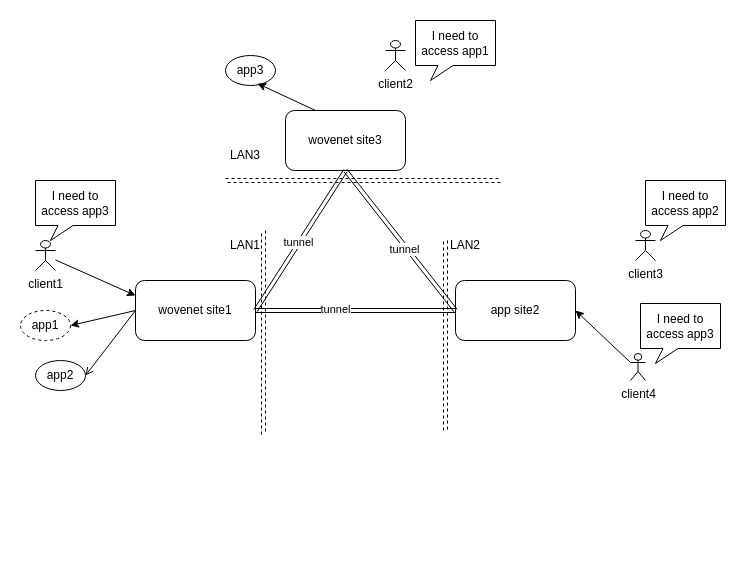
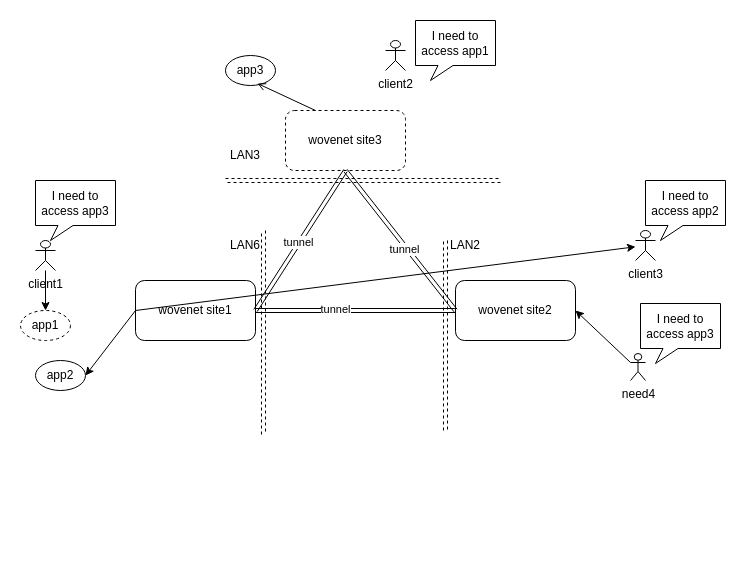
- <mxCell id="19" value="" style="endArrow=classic;html=1;rounded=0;exitX=0.25;exitY=0;exitDx=0;exitDy=0;entryX=0.64;entryY=0.933;entryDx=0;entryDy=0;entryPerimeter=0;" edge="1" parent="1" source="9" target="14"><mxGeometry width="50" height="50" relative="1" as="geometry"><mxPoint x="195" y="510" as="sourcePoint" /><mxPoint x="245" y="460" as="targetPoint" /></mxGeometry></mxCell>
+ <mxCell id="19" value="" style="endArrow=open;html=1;rounded=0;exitX=0.25;exitY=0;exitDx=0;exitDy=0;entryX=0.64;entryY=0.933;entryDx=0;entryDy=0;entryPerimeter=0;" edge="1" parent="1" source="9" target="14"><mxGeometry width="50" height="50" relative="1" as="geometry"><mxPoint x="195" y="510" as="sourcePoint" /><mxPoint x="245" y="460" as="targetPoint" /></mxGeometry></mxCell>
- <mxCell id="9" value="wovenet site3" style="rounded=1;whiteSpace=wrap;html=1;" vertex="1" parent="1"><mxGeometry x="285" y="110" width="120" height="60" as="geometry" /></mxCell>
+ <mxCell id="9" value="wovenet site3" style="rounded=1;whiteSpace=wrap;html=1;dashed=1;" vertex="1" parent="1"><mxGeometry x="285" y="110" width="120" height="60" as="geometry" /></mxCell>
- <mxCell id="24" value="LAN1" style="text;html=1;align=center;verticalAlign=middle;whiteSpace=wrap;rounded=0;" vertex="1" parent="1"><mxGeometry x="215" y="230" width="60" height="30" as="geometry" /></mxCell>
+ <mxCell id="24" value="LAN6" style="text;html=1;align=center;verticalAlign=middle;whiteSpace=wrap;rounded=0;" vertex="1" parent="1"><mxGeometry x="215" y="230" width="60" height="30" as="geometry" /></mxCell>
- <mxCell id="20" value="" style="endArrow=classic;html=1;rounded=0;entryX=0;entryY=0.25;entryDx=0;entryDy=0;" edge="1" parent="1" source="3" target="2"><mxGeometry width="50" height="50" relative="1" as="geometry"><mxPoint x="195" y="560" as="sourcePoint" /><mxPoint x="245" y="510" as="targetPoint" /></mxGeometry></mxCell>
+ <mxCell id="20" value="" style="endArrow=classic;html=1;rounded=0;" edge="1" parent="1" source="3" target="4"><mxGeometry width="50" height="50" relative="1" as="geometry"><mxPoint x="195" y="560" as="sourcePoint" /><mxPoint x="245" y="510" as="targetPoint" /></mxGeometry></mxCell>
- <mxCell id="6" value="app site2" style="rounded=1;whiteSpace=wrap;html=1;" vertex="1" parent="1"><mxGeometry x="455" y="280" width="120" height="60" as="geometry" /></mxCell>
+ <mxCell id="6" value="wovenet site2" style="rounded=1;whiteSpace=wrap;html=1;" vertex="1" parent="1"><mxGeometry x="455" y="280" width="120" height="60" as="geometry" /></mxCell>
- <mxCell id="17" value="" style="endArrow=classic;html=1;rounded=0;exitX=0;exitY=0.5;exitDx=0;exitDy=0;entryX=1;entryY=0.5;entryDx=0;entryDy=0;" edge="1" parent="1" source="2" target="4"><mxGeometry width="50" height="50" relative="1" as="geometry"><mxPoint x="195" y="560" as="sourcePoint" /><mxPoint x="245" y="510" as="targetPoint" /></mxGeometry></mxCell>
+ <mxCell id="17" value="" style="endArrow=classic;html=1;rounded=0;exitX=0;exitY=0.5;exitDx=0;exitDy=0;" edge="1" parent="1" source="2" target="21"><mxGeometry width="50" height="50" relative="1" as="geometry"><mxPoint x="195" y="560" as="sourcePoint" /><mxPoint x="245" y="510" as="targetPoint" /></mxGeometry></mxCell>
- <mxCell id="18" value="" style="endArrow=open;html=1;rounded=0;exitX=0;exitY=0.5;exitDx=0;exitDy=0;entryX=1;entryY=0.5;entryDx=0;entryDy=0;" edge="1" parent="1" source="2" target="5"><mxGeometry width="50" height="50" relative="1" as="geometry"><mxPoint x="195" y="560" as="sourcePoint" /><mxPoint x="245" y="510" as="targetPoint" /></mxGeometry></mxCell>
+ <mxCell id="18" value="" style="endArrow=classic;html=1;rounded=0;exitX=0;exitY=0.5;exitDx=0;exitDy=0;entryX=1;entryY=0.5;entryDx=0;entryDy=0;" edge="1" parent="1" source="2" target="5"><mxGeometry width="50" height="50" relative="1" as="geometry"><mxPoint x="195" y="560" as="sourcePoint" /><mxPoint x="245" y="510" as="targetPoint" /></mxGeometry></mxCell>
- <mxCell id="30" value="client4" style="shape=umlActor;verticalLabelPosition=bottom;verticalAlign=top;html=1;outlineConnect=0;" vertex="1" parent="1"><mxGeometry x="630" y="353" width="15" height="27" as="geometry" /></mxCell>
+ <mxCell id="30" value="need4" style="shape=umlActor;verticalLabelPosition=bottom;verticalAlign=top;html=1;outlineConnect=0;" vertex="1" parent="1"><mxGeometry x="630" y="353" width="15" height="27" as="geometry" /></mxCell>
